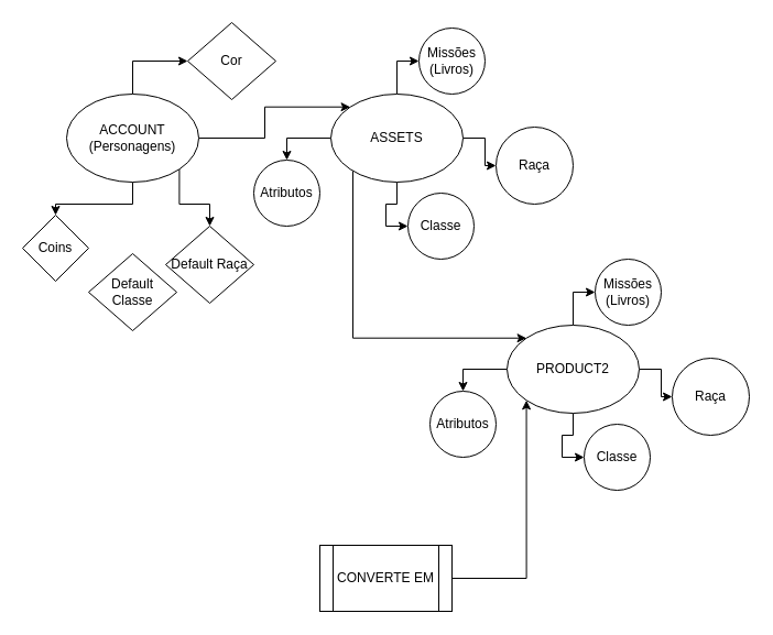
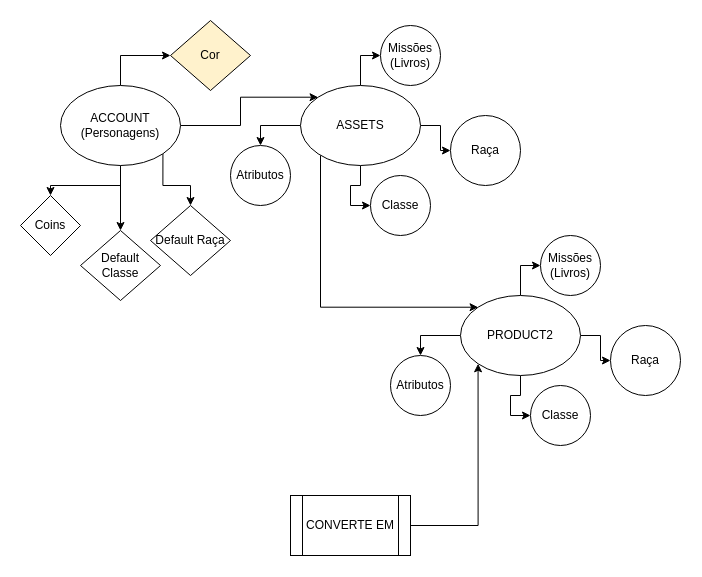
- <mxCell id="32" value="Cor" style="rhombus;whiteSpace=wrap;html=1;" vertex="1" parent="1"><mxGeometry x="170" y="20" width="80" height="70" as="geometry" /></mxCell>
+ <mxCell id="32" value="Cor" style="rhombus;whiteSpace=wrap;html=1;fillColor=#fff2cc;" vertex="1" parent="1"><mxGeometry x="170" y="20" width="80" height="70" as="geometry" /></mxCell>
+ <mxCell id="4" style="edgeStyle=orthogonalEdgeStyle;rounded=0;orthogonalLoop=1;jettySize=auto;html=1;entryX=0.5;entryY=0;entryDx=0;entryDy=0;" edge="1" parent="1" source="7" target="30"><mxGeometry relative="1" as="geometry" /></mxCell>
